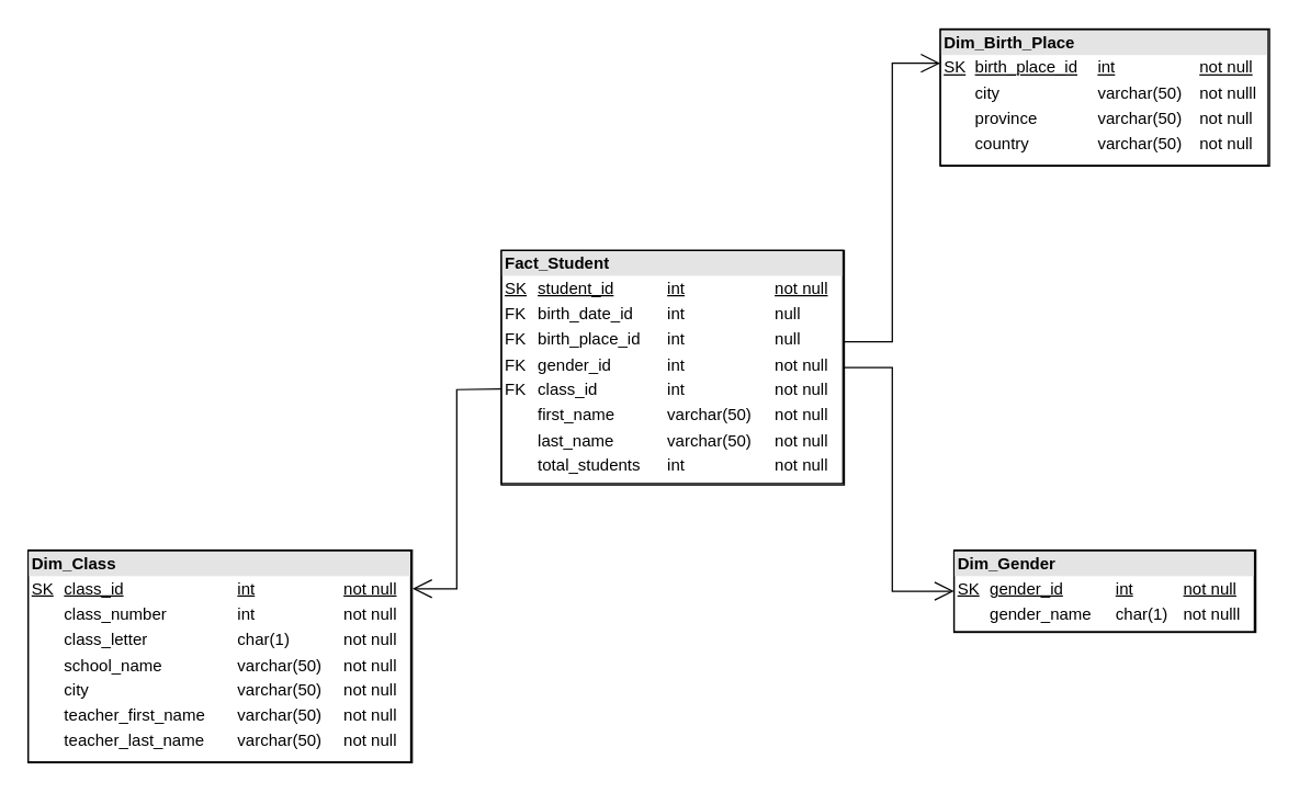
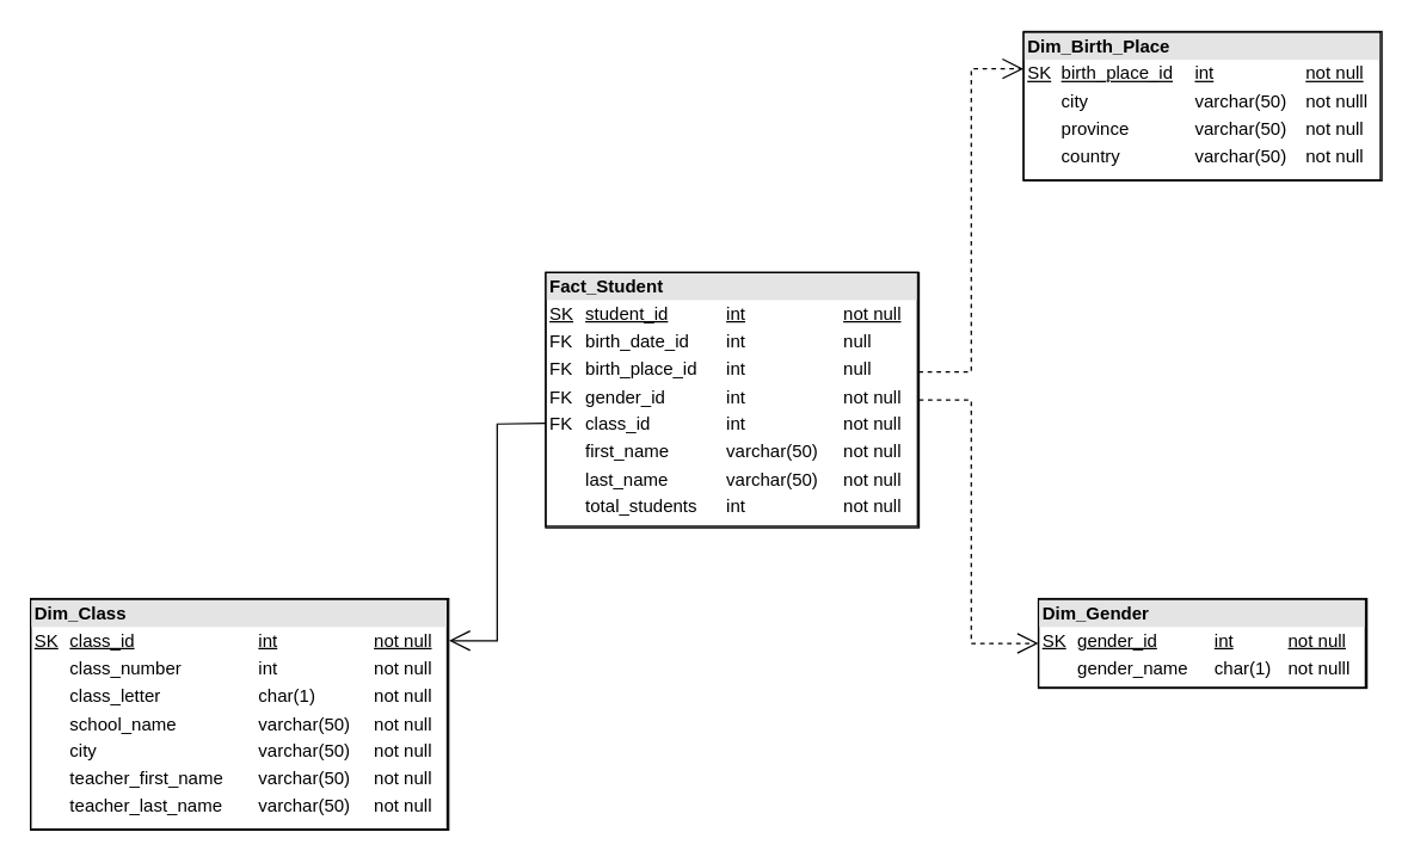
- <mxCell id="5" value="" style="endArrow=open;endFill=0;endSize=12;html=1;rounded=0;entryX=0;entryY=0.25;entryDx=0;entryDy=0;exitX=0.999;exitY=0.39;exitDx=0;exitDy=0;exitPerimeter=0;edgeStyle=orthogonalEdgeStyle;" parent="1" source="2" target="3" edge="1"><mxGeometry width="160" relative="1" as="geometry"><mxPoint x="635" y="296.536" as="sourcePoint" /><mxPoint x="713.8" y="213" as="targetPoint" /></mxGeometry></mxCell>
+ <mxCell id="5" value="" style="endArrow=open;endFill=0;endSize=12;html=1;rounded=0;entryX=0;entryY=0.25;entryDx=0;entryDy=0;exitX=0.999;exitY=0.39;exitDx=0;exitDy=0;exitPerimeter=0;edgeStyle=orthogonalEdgeStyle;dashed=1;" parent="1" source="2" target="3" edge="1"><mxGeometry width="160" relative="1" as="geometry"><mxPoint x="635" y="296.536" as="sourcePoint" /><mxPoint x="713.8" y="213" as="targetPoint" /></mxGeometry></mxCell>
- <mxCell id="7" value="" style="endArrow=open;endFill=0;endSize=12;html=1;rounded=0;edgeStyle=orthogonalEdgeStyle;exitX=1;exitY=0.5;exitDx=0;exitDy=0;entryX=0;entryY=0.5;entryDx=0;entryDy=0;" parent="1" source="2" target="8" edge="1"><mxGeometry width="160" relative="1" as="geometry"><mxPoint x="630" y="267.5" as="sourcePoint" /><mxPoint x="615" y="453" as="targetPoint" /><Array as="points"><mxPoint x="650" y="267" /><mxPoint x="650" y="431" /><mxPoint x="695" y="431" /></Array></mxGeometry></mxCell>
+ <mxCell id="7" value="" style="endArrow=open;endFill=0;endSize=12;html=1;rounded=0;edgeStyle=orthogonalEdgeStyle;exitX=1;exitY=0.5;exitDx=0;exitDy=0;entryX=0;entryY=0.5;entryDx=0;entryDy=0;dashed=1;" parent="1" source="2" target="8" edge="1"><mxGeometry width="160" relative="1" as="geometry"><mxPoint x="630" y="267.5" as="sourcePoint" /><mxPoint x="615" y="453" as="targetPoint" /><Array as="points"><mxPoint x="650" y="267" /><mxPoint x="650" y="431" /><mxPoint x="695" y="431" /></Array></mxGeometry></mxCell>
